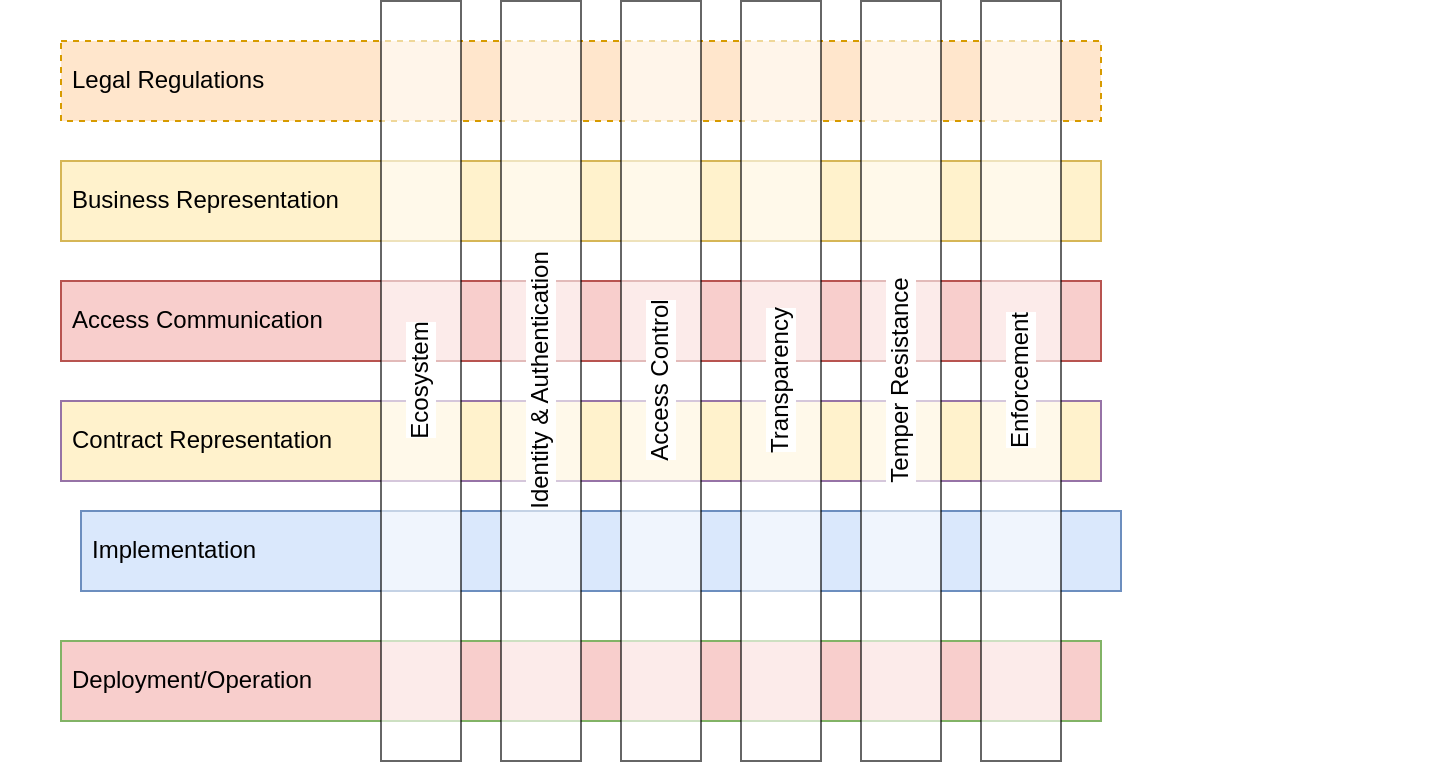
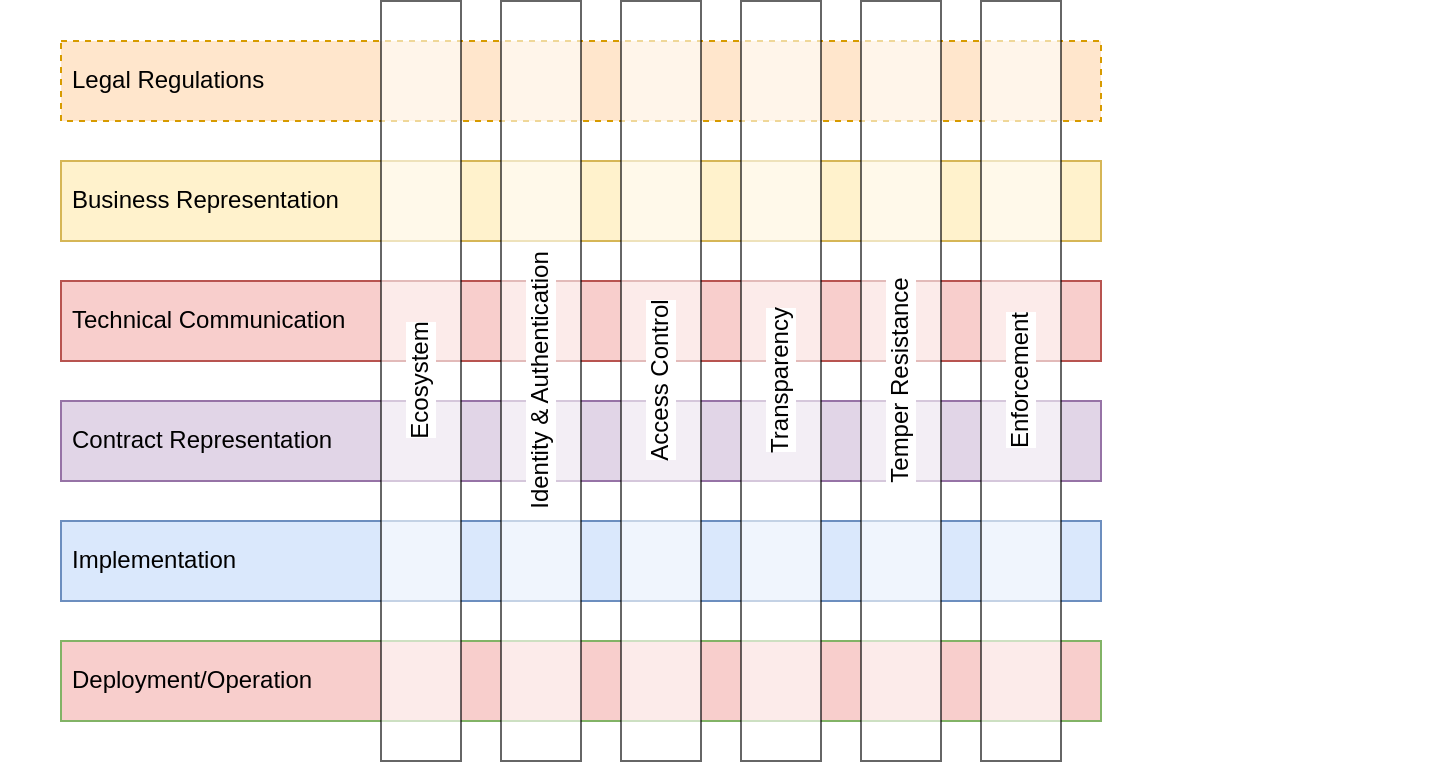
- <mxCell id="4" value="Access Communication" style="rounded=0;whiteSpace=wrap;html=1;align=left;spacingLeft=4;fillColor=#f8cecc;strokeColor=#b85450;" vertex="1" parent="1"><mxGeometry x="30" y="140" width="520" height="40" as="geometry" /></mxCell>
+ <mxCell id="4" value="Technical Communication" style="rounded=0;whiteSpace=wrap;html=1;align=left;spacingLeft=4;fillColor=#f8cecc;strokeColor=#b85450;" vertex="1" parent="1"><mxGeometry x="30" y="140" width="520" height="40" as="geometry" /></mxCell>
- <mxCell id="7" value="Contract Representation" style="rounded=0;whiteSpace=wrap;html=1;align=left;spacingLeft=4;fillColor=#fff2cc;strokeColor=#9673a6;" vertex="1" parent="1"><mxGeometry x="30" y="200" width="520" height="40" as="geometry" /></mxCell>
+ <mxCell id="7" value="Contract Representation" style="rounded=0;whiteSpace=wrap;html=1;align=left;spacingLeft=4;fillColor=#e1d5e7;strokeColor=#9673a6;" vertex="1" parent="1"><mxGeometry x="30" y="200" width="520" height="40" as="geometry" /></mxCell>
- <mxCell id="5" value="Implementation" style="rounded=0;whiteSpace=wrap;html=1;align=left;spacingLeft=4;fillColor=#dae8fc;strokeColor=#6c8ebf;" vertex="1" parent="1"><mxGeometry x="40" y="255" width="520" height="40" as="geometry" /></mxCell>
+ <mxCell id="5" value="Implementation" style="rounded=0;whiteSpace=wrap;html=1;align=left;spacingLeft=4;fillColor=#dae8fc;strokeColor=#6c8ebf;" vertex="1" parent="1"><mxGeometry x="30" y="260" width="520" height="40" as="geometry" /></mxCell>
